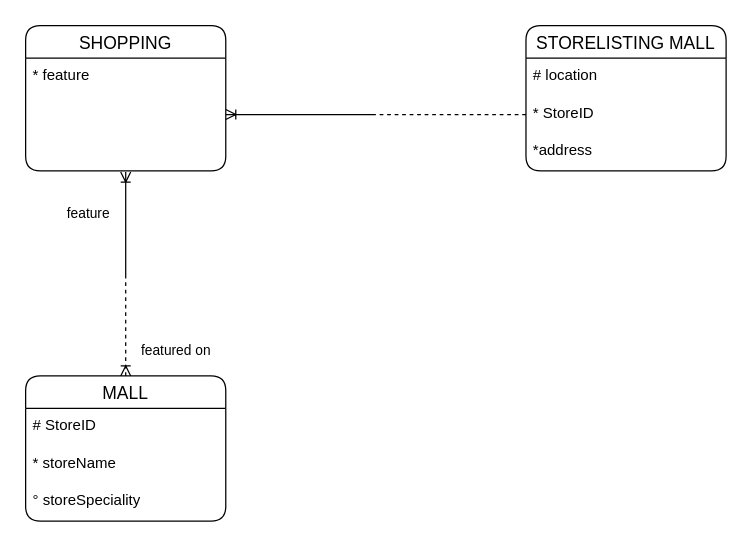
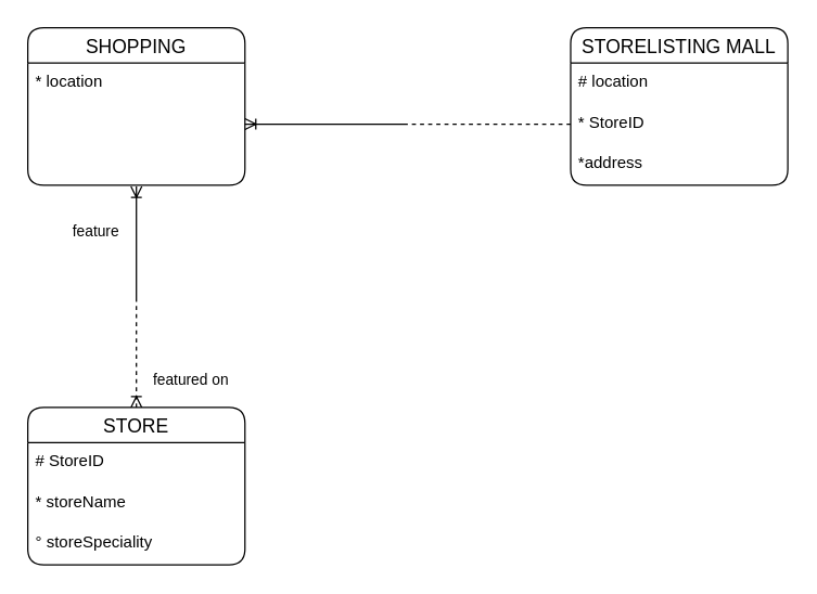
- <mxCell id="3" value="* feature&#10;" style="text;strokeColor=none;fillColor=none;spacingLeft=4;spacingRight=4;overflow=hidden;rotatable=0;points=[[0,0.5],[1,0.5]];portConstraint=eastwest;fontSize=12;" vertex="1" parent="2"><mxGeometry y="26" width="160" height="30" as="geometry" /></mxCell>
+ <mxCell id="3" value="* location&#10;" style="text;strokeColor=none;fillColor=none;spacingLeft=4;spacingRight=4;overflow=hidden;rotatable=0;points=[[0,0.5],[1,0.5]];portConstraint=eastwest;fontSize=12;" vertex="1" parent="2"><mxGeometry y="26" width="160" height="30" as="geometry" /></mxCell>
- <mxCell id="11" value="MALL" style="swimlane;fontStyle=0;childLayout=stackLayout;horizontal=1;startSize=26;horizontalStack=0;resizeParent=1;resizeParentMax=0;resizeLast=0;collapsible=1;marginBottom=0;align=center;fontSize=14;rounded=1;" vertex="1" parent="1"><mxGeometry x="20" y="300" width="160" height="116" as="geometry" /></mxCell>
+ <mxCell id="11" value="STORE" style="swimlane;fontStyle=0;childLayout=stackLayout;horizontal=1;startSize=26;horizontalStack=0;resizeParent=1;resizeParentMax=0;resizeLast=0;collapsible=1;marginBottom=0;align=center;fontSize=14;rounded=1;" vertex="1" parent="1"><mxGeometry x="20" y="300" width="160" height="116" as="geometry" /></mxCell>
